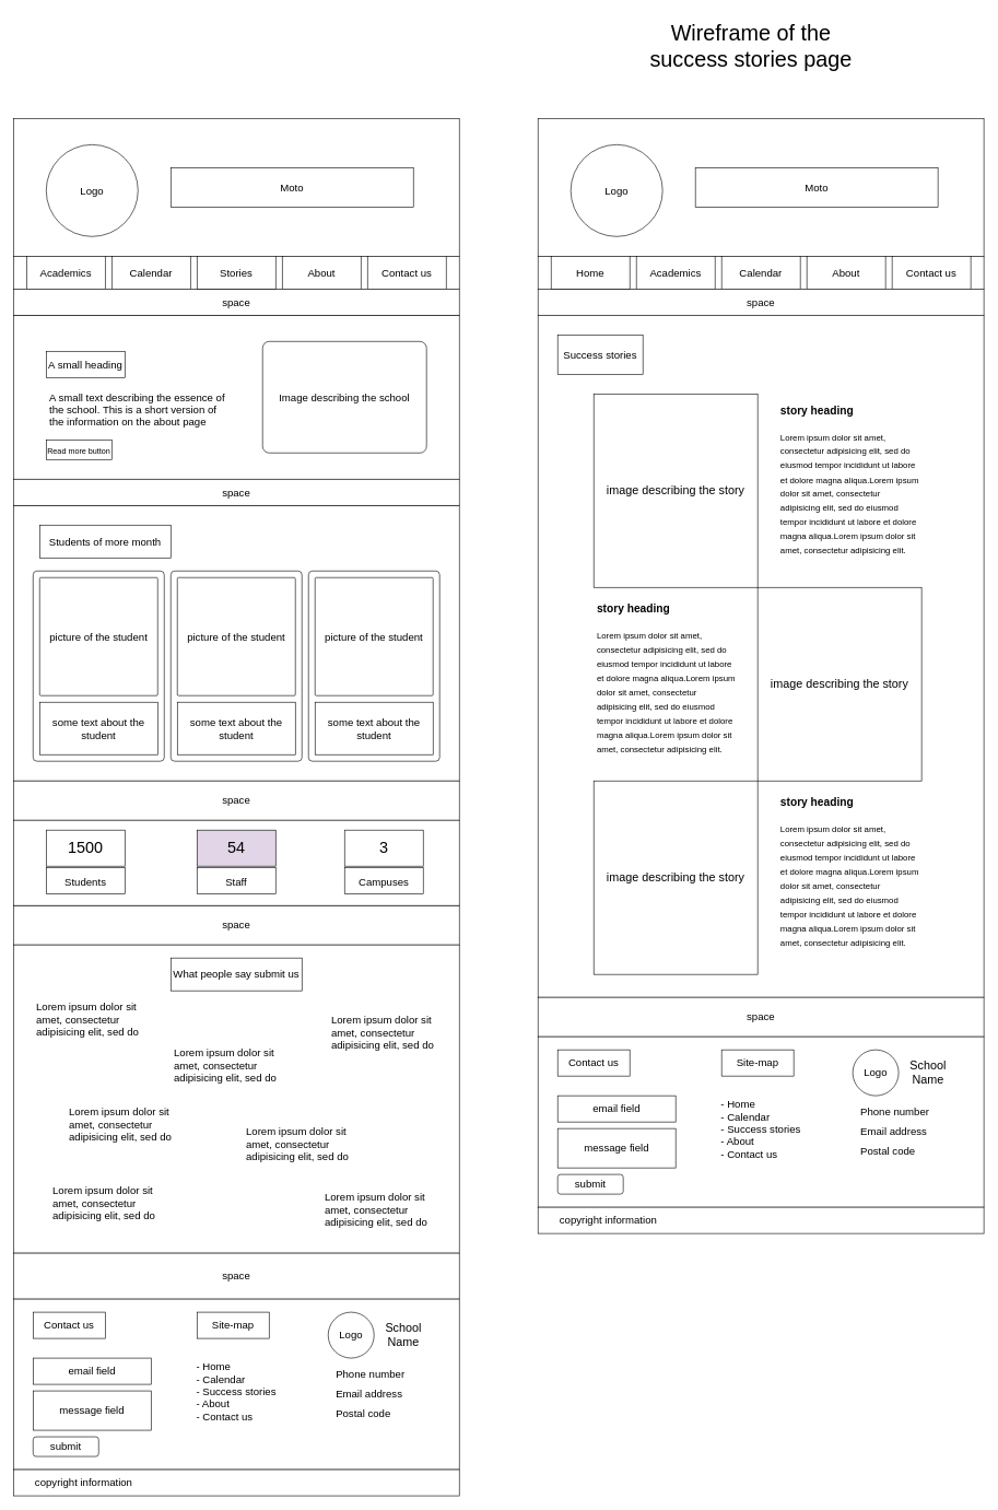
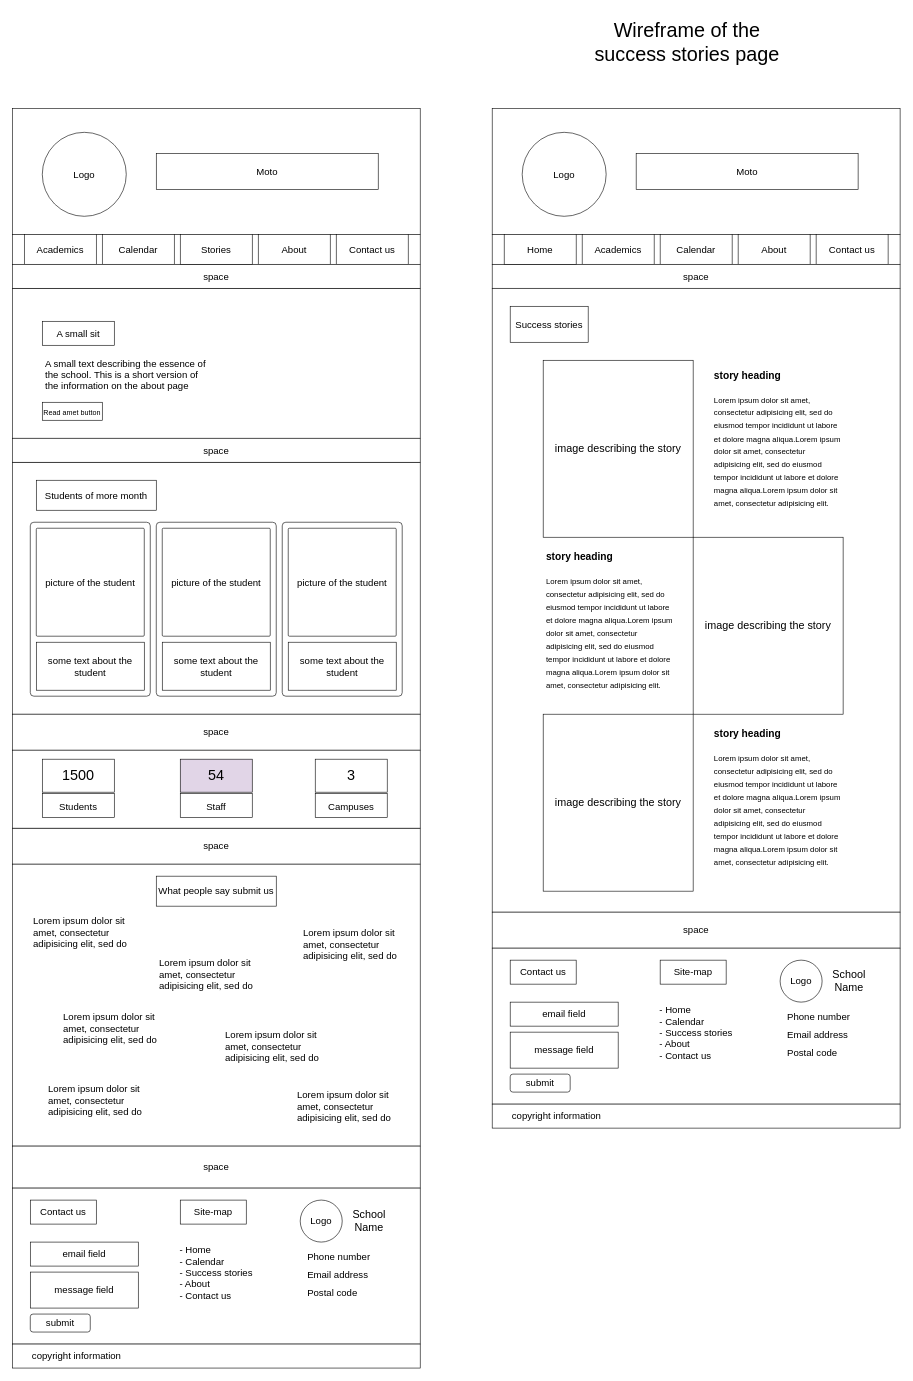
- <mxCell id="14" value="A small heading" style="rounded=0;whiteSpace=wrap;html=1;fontSize=16;" parent="1" vertex="1"><mxGeometry x="70" y="535" width="120" height="40" as="geometry" /></mxCell>
+ <mxCell id="14" value="A small sit" style="rounded=0;whiteSpace=wrap;html=1;fontSize=16;" parent="1" vertex="1"><mxGeometry x="70" y="535" width="120" height="40" as="geometry" /></mxCell>
- <mxCell id="11" value="Image describing the school" style="rounded=1;whiteSpace=wrap;html=1;fontSize=16;arcSize=6;points=[[0,0,0,0,0],[0,0.25,0,0,0],[0,0.5,0,0,0],[0,0.75,0,0,0],[0,1,0,0,0],[0.25,0,0,0,0],[0.25,1,0,0,0],[0.5,0,0,0,0],[0.5,1,0,0,0],[0.75,0,0,0,0],[0.75,1,0,0,0],[1,0,0,0,0],[1,0.25,0,0,0],[1,0.5,0,0,0],[1,0.75,0,0,0],[1,1,0,0,0]];" parent="1" vertex="1"><mxGeometry x="400" y="520" width="250" height="170" as="geometry" /></mxCell>
- <mxCell id="15" value="&lt;font style=&quot;font-size: 12px;&quot;&gt;Read more button&lt;/font&gt;" style="rounded=0;whiteSpace=wrap;html=1;fontSize=16;" parent="1" vertex="1"><mxGeometry x="70" y="670" width="100" height="30" as="geometry" /></mxCell>
+ <mxCell id="15" value="&lt;font style=&quot;font-size: 12px;&quot;&gt;Read amet button&lt;/font&gt;" style="rounded=0;whiteSpace=wrap;html=1;fontSize=16;" parent="1" vertex="1"><mxGeometry x="70" y="670" width="100" height="30" as="geometry" /></mxCell>
